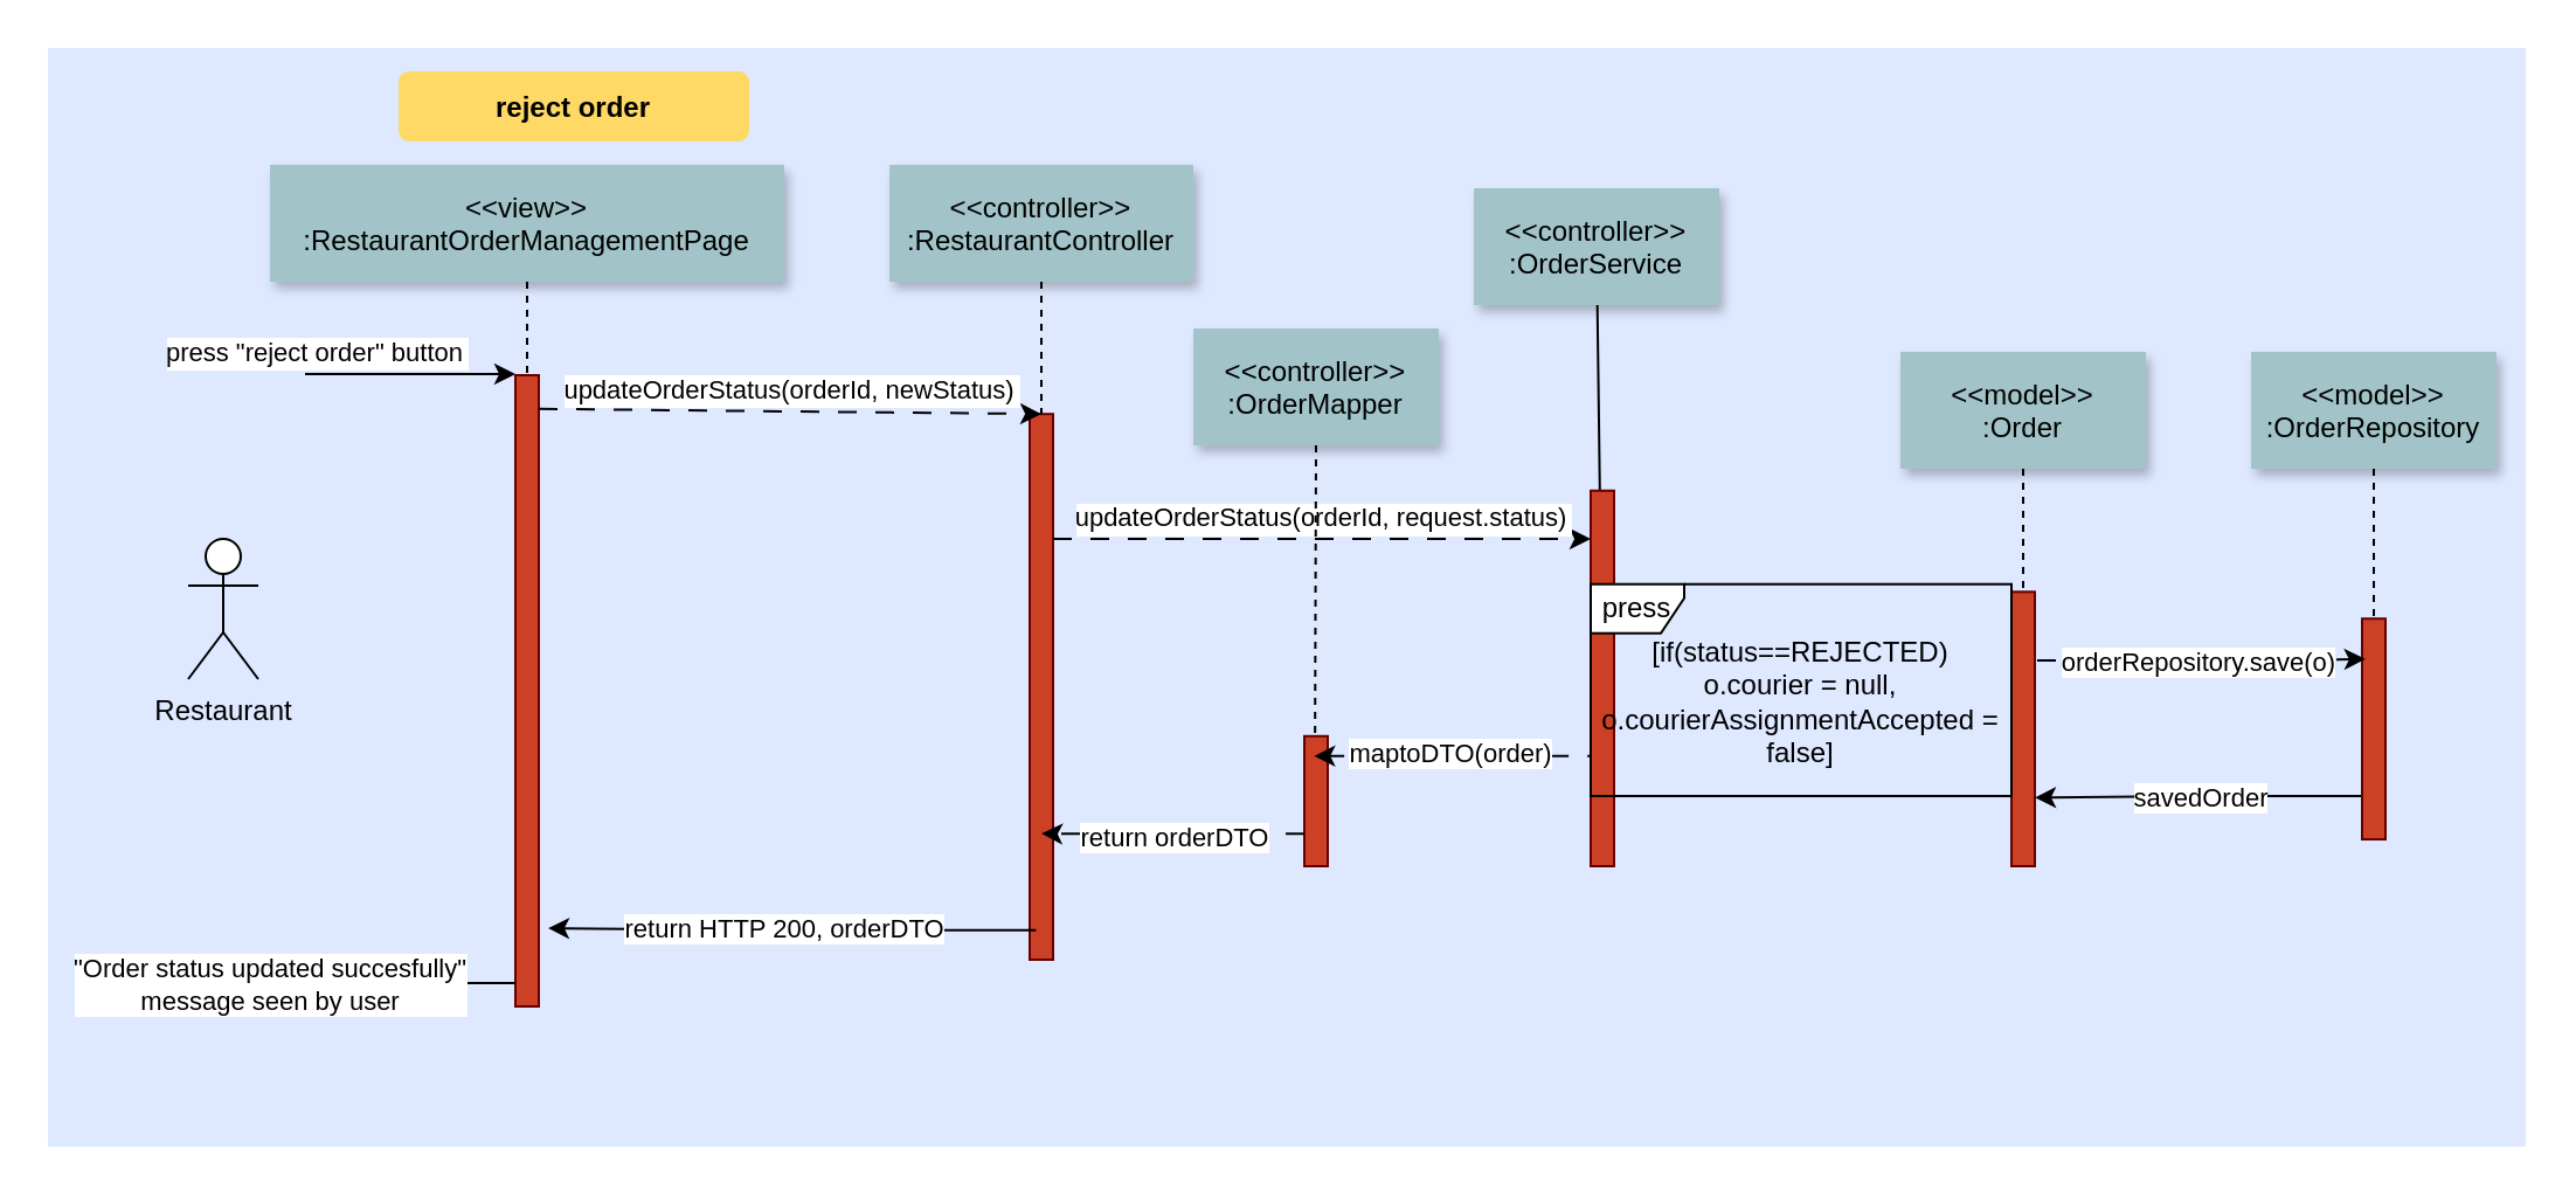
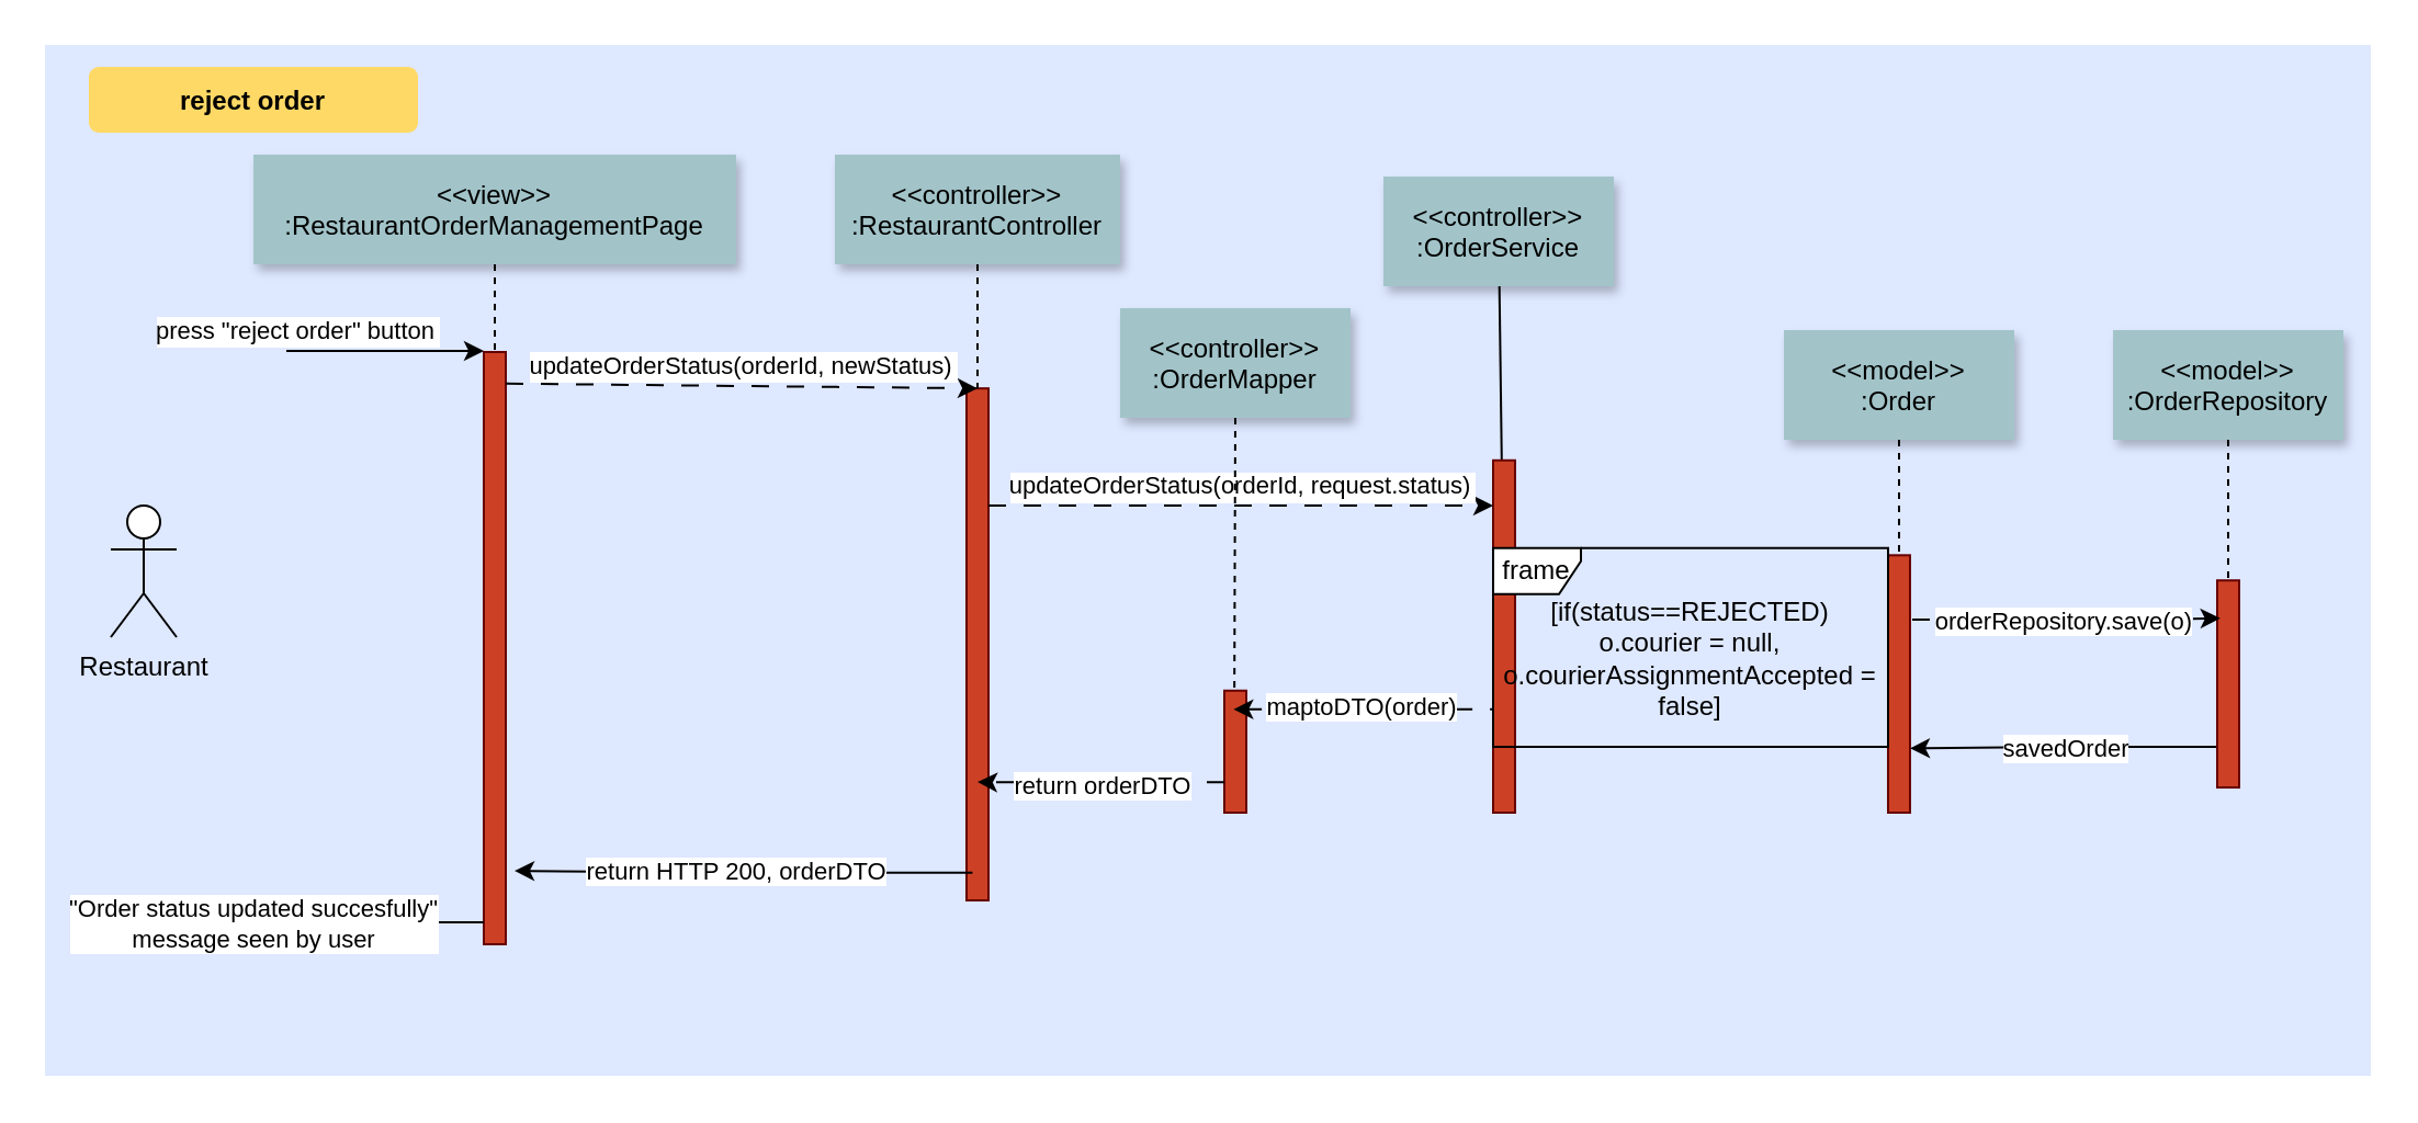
- <mxCell id="25" value="reject order" style="rounded=1;fontStyle=1;fillColor=#FFD966;strokeColor=none" vertex="1" parent="1"><mxGeometry x="170" y="30" width="150" height="30" as="geometry" /></mxCell>
+ <mxCell id="25" value="reject order" style="rounded=1;fontStyle=1;fillColor=#FFD966;strokeColor=none" vertex="1" parent="1"><mxGeometry x="40" y="30" width="150" height="30" as="geometry" /></mxCell>
- <mxCell id="26" value="Restaurant" style="shape=umlActor;verticalLabelPosition=bottom;verticalAlign=top;html=1;outlineConnect=0;" vertex="1" parent="1"><mxGeometry x="80" y="230" width="30" height="60" as="geometry" /></mxCell>
+ <mxCell id="26" value="Restaurant" style="shape=umlActor;verticalLabelPosition=bottom;verticalAlign=top;html=1;outlineConnect=0;" vertex="1" parent="1"><mxGeometry x="50" y="230" width="30" height="60" as="geometry" /></mxCell>
- <mxCell id="27" value="press" style="shape=umlFrame;whiteSpace=wrap;html=1;pointerEvents=0;width=40;height=21;" vertex="1" parent="1"><mxGeometry x="680" y="249.39" width="180" height="90.61" as="geometry" /></mxCell>
+ <mxCell id="27" value="frame" style="shape=umlFrame;whiteSpace=wrap;html=1;pointerEvents=0;width=40;height=21;" vertex="1" parent="1"><mxGeometry x="680" y="249.39" width="180" height="90.61" as="geometry" /></mxCell>
